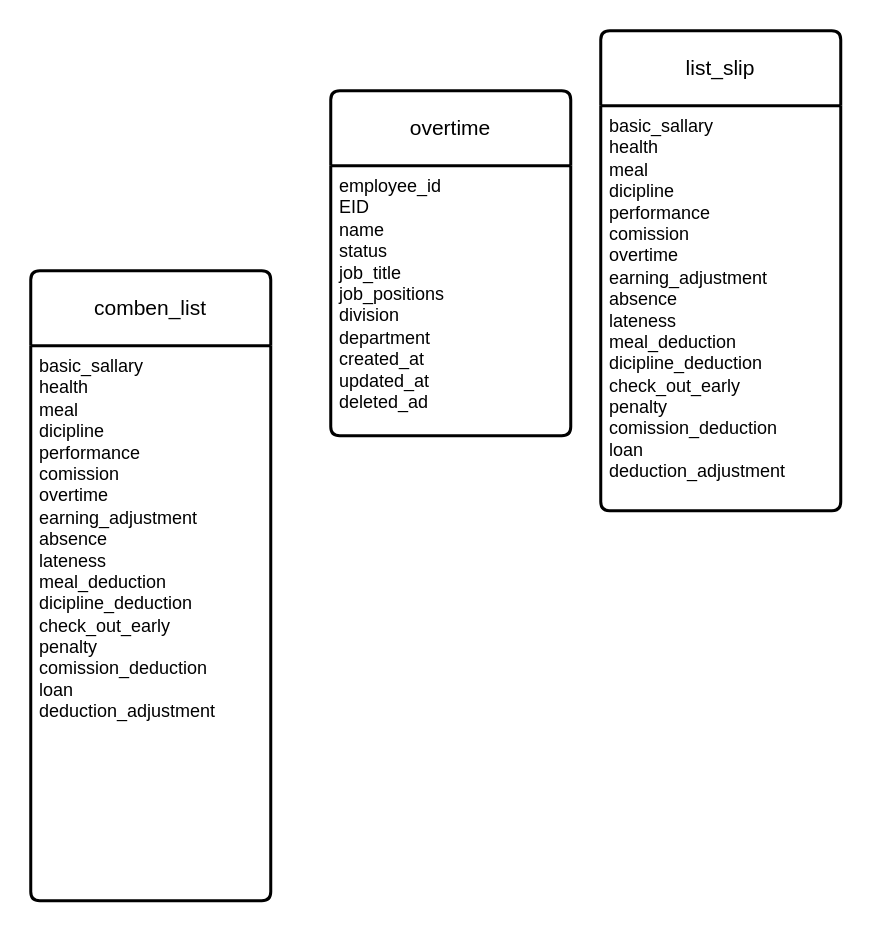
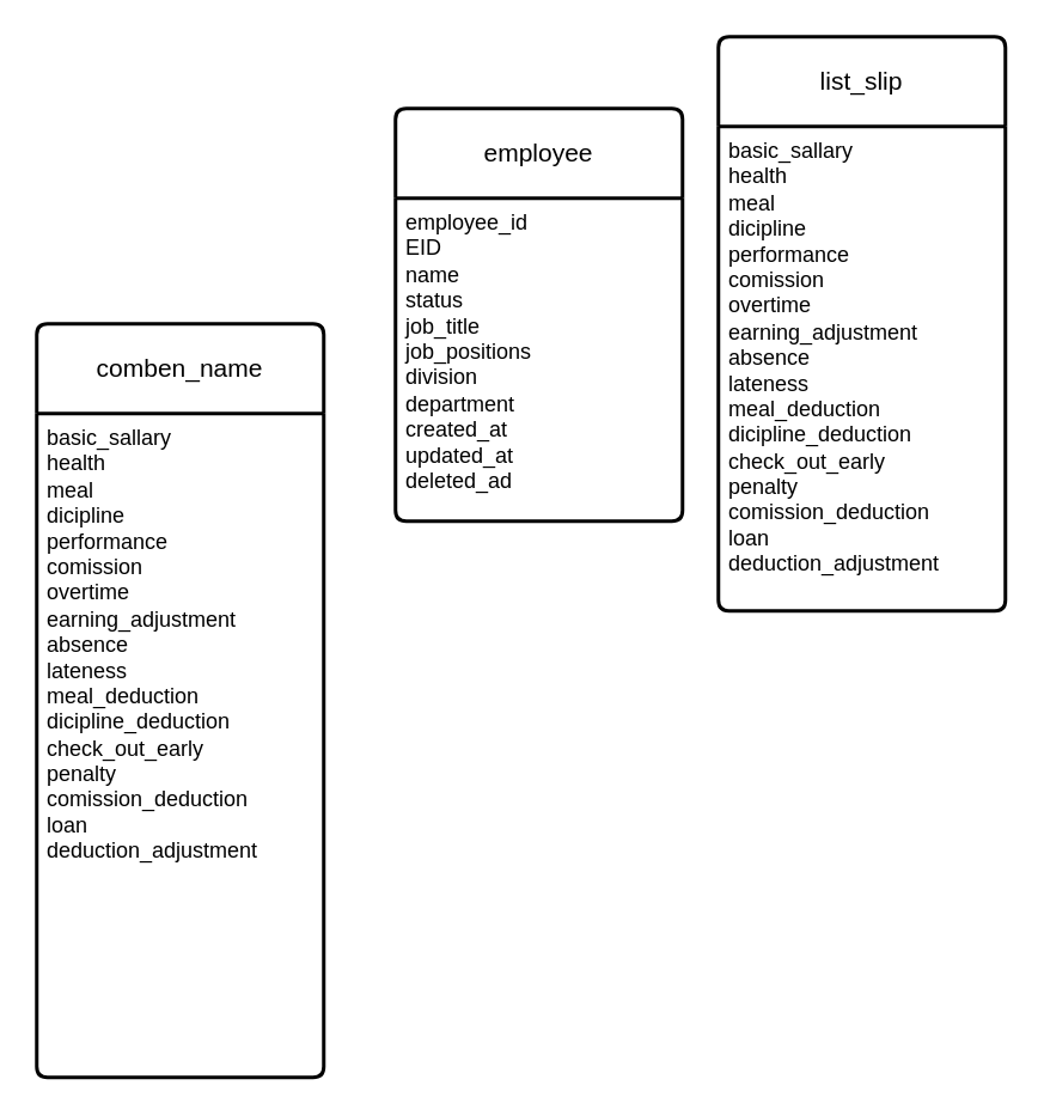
- <mxCell id="2" value="overtime" style="swimlane;childLayout=stackLayout;horizontal=1;startSize=50;horizontalStack=0;rounded=1;fontSize=14;fontStyle=0;strokeWidth=2;resizeParent=0;resizeLast=1;shadow=0;dashed=0;align=center;arcSize=4;whiteSpace=wrap;html=1;" vertex="1" parent="1"><mxGeometry x="220" y="60" width="160" height="230" as="geometry" /></mxCell>
+ <mxCell id="2" value="employee" style="swimlane;childLayout=stackLayout;horizontal=1;startSize=50;horizontalStack=0;rounded=1;fontSize=14;fontStyle=0;strokeWidth=2;resizeParent=0;resizeLast=1;shadow=0;dashed=0;align=center;arcSize=4;whiteSpace=wrap;html=1;" vertex="1" parent="1"><mxGeometry x="220" y="60" width="160" height="230" as="geometry" /></mxCell>
- <mxCell id="6" value="comben_list" style="swimlane;childLayout=stackLayout;horizontal=1;startSize=50;horizontalStack=0;rounded=1;fontSize=14;fontStyle=0;strokeWidth=2;resizeParent=0;resizeLast=1;shadow=0;dashed=0;align=center;arcSize=4;whiteSpace=wrap;html=1;" vertex="1" parent="1"><mxGeometry x="20" y="180" width="160" height="420" as="geometry" /></mxCell>
+ <mxCell id="6" value="comben_name" style="swimlane;childLayout=stackLayout;horizontal=1;startSize=50;horizontalStack=0;rounded=1;fontSize=14;fontStyle=0;strokeWidth=2;resizeParent=0;resizeLast=1;shadow=0;dashed=0;align=center;arcSize=4;whiteSpace=wrap;html=1;" vertex="1" parent="1"><mxGeometry x="20" y="180" width="160" height="420" as="geometry" /></mxCell>
